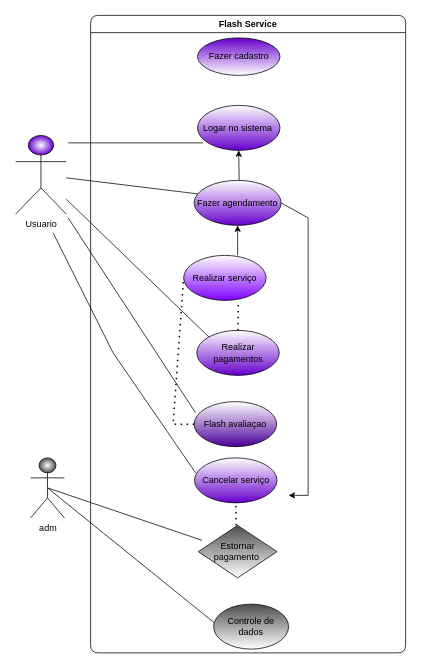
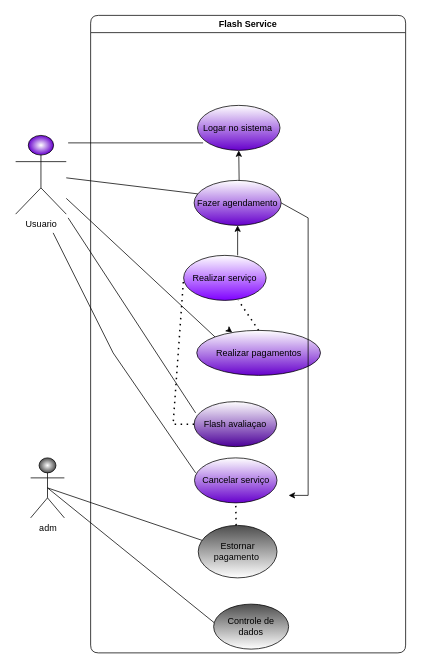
- <mxCell id="5" value="Fazer cadastro" style="ellipse;whiteSpace=wrap;html=1;gradientColor=#6600CC;gradientDirection=north;fillColor=default;strokeColor=default;" parent="4" vertex="1"><mxGeometry x="142.5" y="30" width="110" height="50" as="geometry" /></mxCell>
- <mxCell id="8" value="Realizar pagamentos" style="ellipse;whiteSpace=wrap;html=1;gradientColor=#6600CC;" parent="4" vertex="1"><mxGeometry x="141.5" y="420" width="110" height="60" as="geometry" /></mxCell>
+ <mxCell id="8" value="Realizar pagamentos" style="ellipse;whiteSpace=wrap;html=1;gradientColor=#6600CC;" parent="4" vertex="1"><mxGeometry x="141.5" y="420" width="165" height="60" as="geometry" /></mxCell>
- <mxCell id="11" value="Estornar pagamento&amp;nbsp;" style="rhombus;whiteSpace=wrap;html=1;gradientColor=#4D4D4D;gradientDirection=north;" parent="4" vertex="1"><mxGeometry x="143.5" y="680" width="105" height="70" as="geometry" /></mxCell>
+ <mxCell id="11" value="Estornar pagamento&amp;nbsp;" style="ellipse;whiteSpace=wrap;html=1;gradientColor=#4D4D4D;gradientDirection=north;" parent="4" vertex="1"><mxGeometry x="143.5" y="680" width="105" height="70" as="geometry" /></mxCell>
